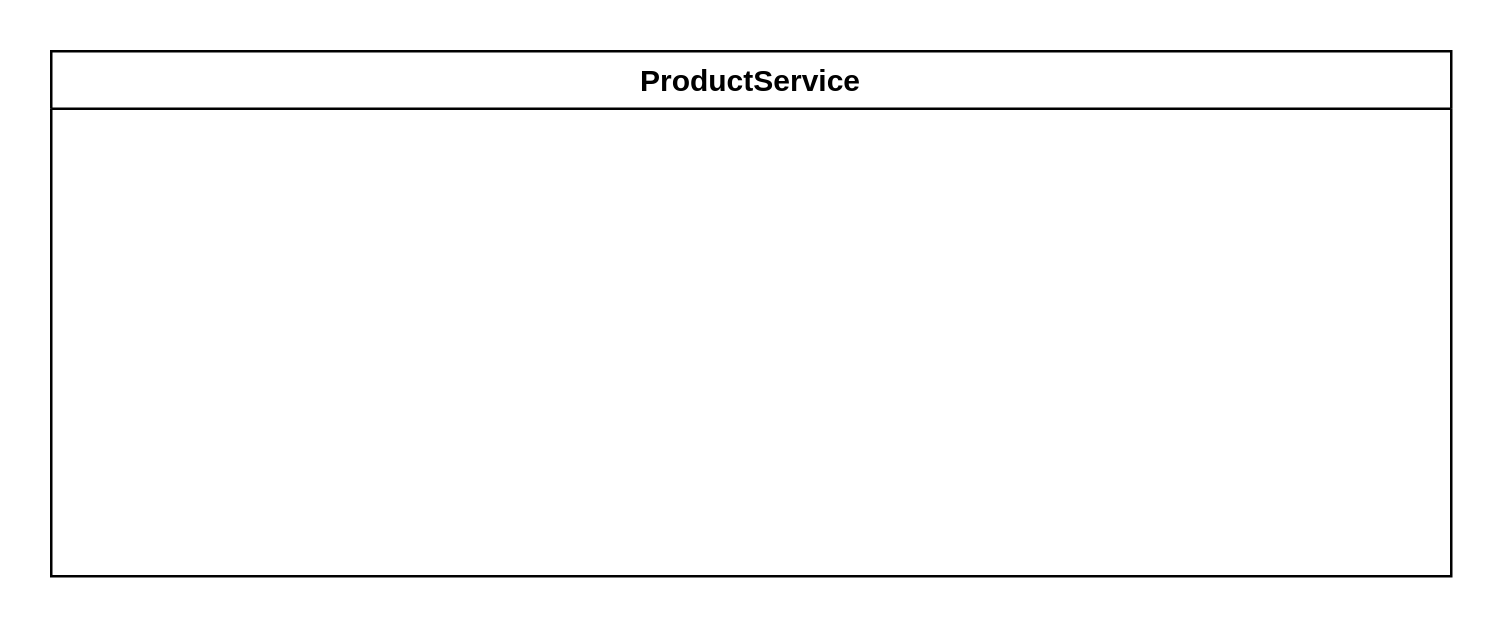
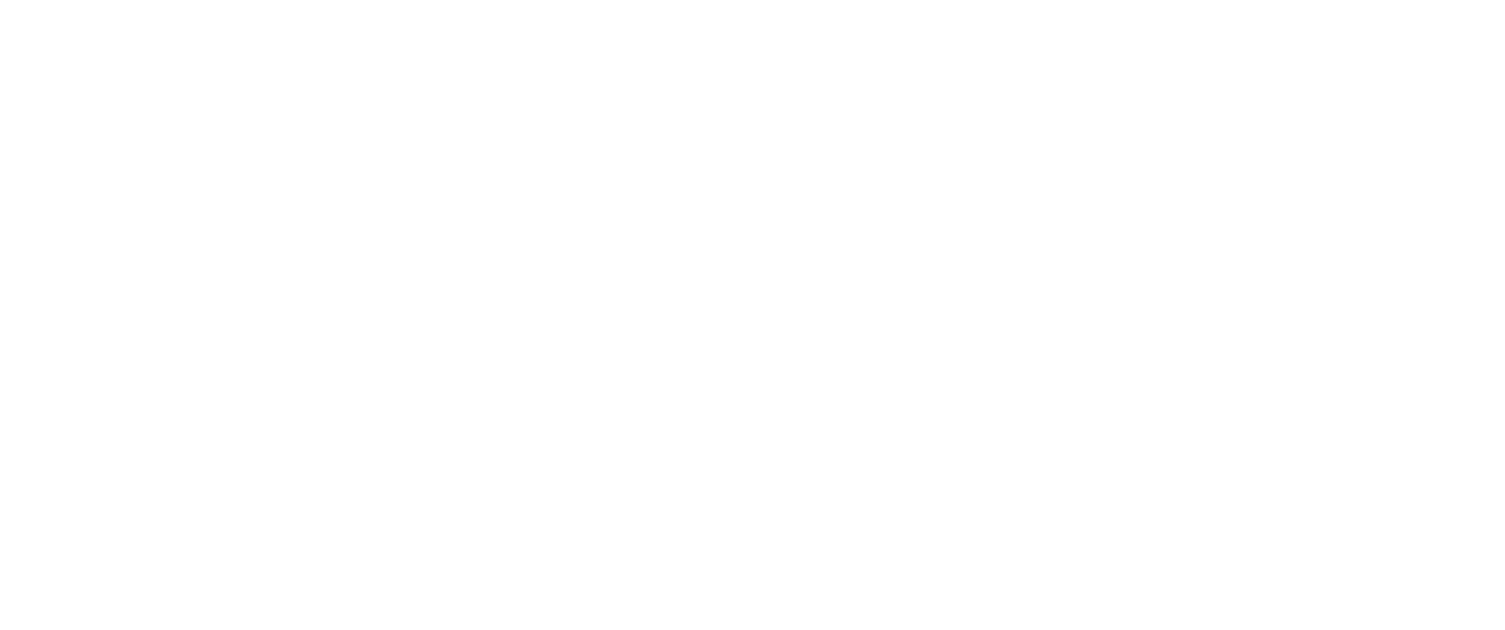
- <mxCell id="2" value="ProductService" style="swimlane;startSize=23;" parent="1" vertex="1"><mxGeometry x="20" y="20" width="560" height="210" as="geometry" /></mxCell>
